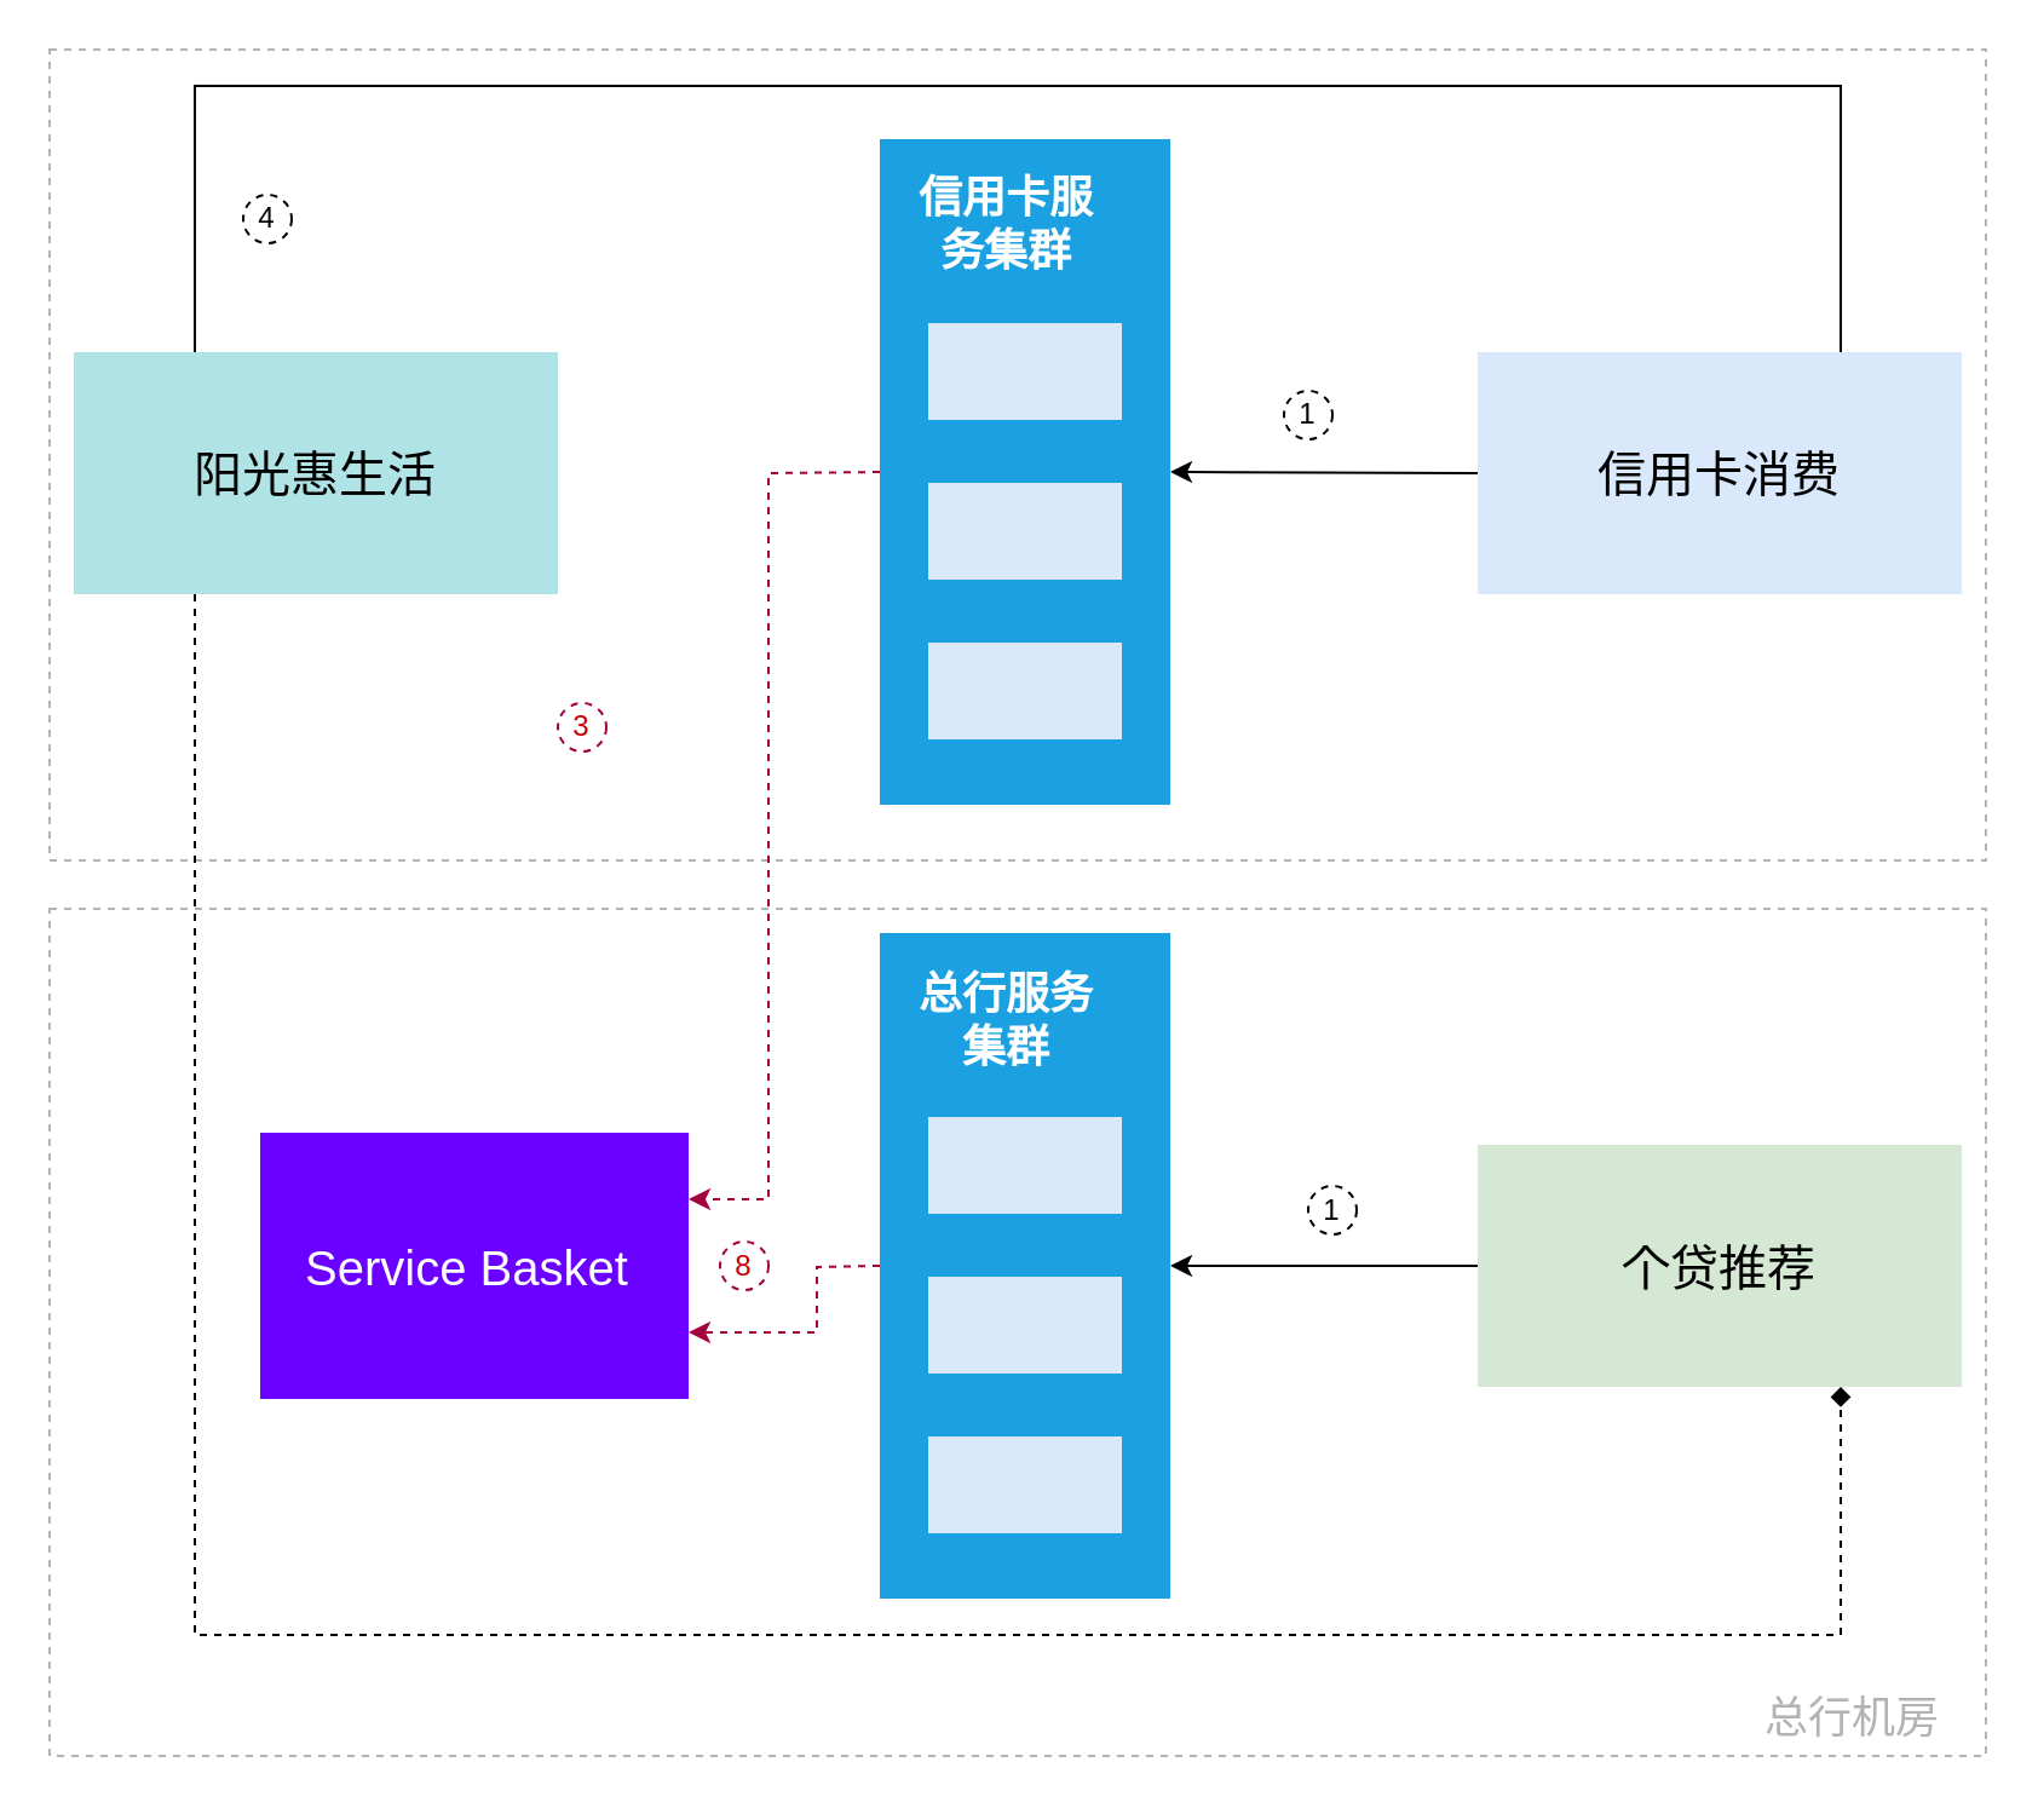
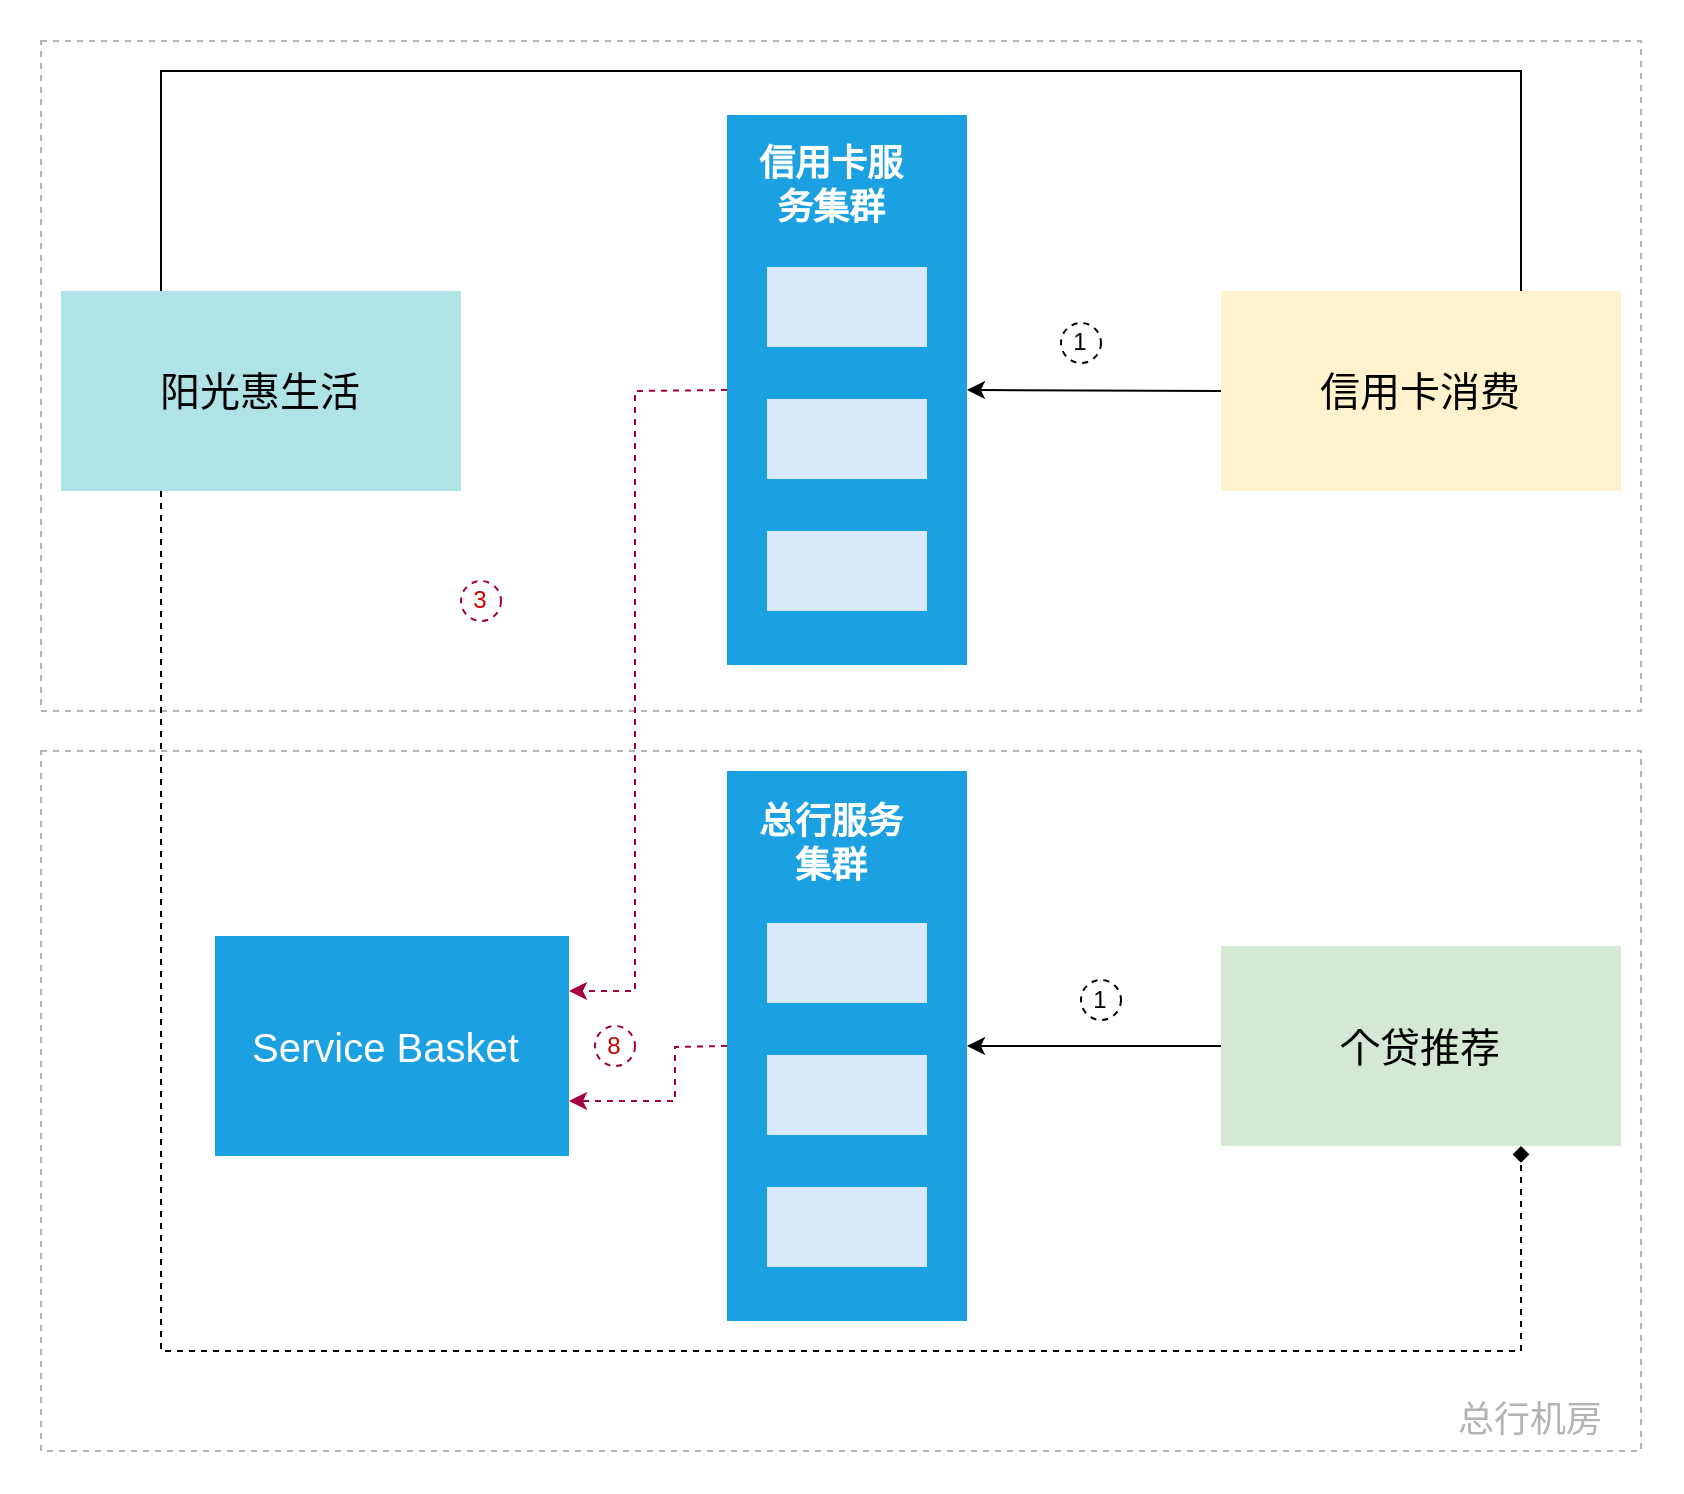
- <mxCell id="19" value="4" style="ellipse;whiteSpace=wrap;html=1;aspect=fixed;fillColor=none;dashed=1;" parent="1" vertex="1"><mxGeometry x="100" y="80" width="20" height="20" as="geometry" /></mxCell>
- <mxCell id="4" value="信用卡消费" style="rounded=0;whiteSpace=wrap;html=1;fillColor=#dae8fc;strokeColor=none;fontSize=20;" parent="1" vertex="1"><mxGeometry x="610" y="145" width="200" height="100" as="geometry" /></mxCell>
+ <mxCell id="4" value="信用卡消费" style="rounded=0;whiteSpace=wrap;html=1;fillColor=#fff2cc;strokeColor=none;fontSize=20;" parent="1" vertex="1"><mxGeometry x="610" y="145" width="200" height="100" as="geometry" /></mxCell>
- <mxCell id="26" value="&lt;font style=&quot;font-size: 20px;&quot;&gt;Service Basket&amp;nbsp;&lt;/font&gt;" style="rounded=0;whiteSpace=wrap;html=1;dashed=1;labelBorderColor=none;fontSize=20;strokeColor=none;fillColor=#6a00ff;fontColor=#ffffff;align=center;" parent="1" vertex="1"><mxGeometry x="107" y="467.5" width="177" height="110" as="geometry" /></mxCell>
+ <mxCell id="26" value="&lt;font style=&quot;font-size: 20px;&quot;&gt;Service Basket&amp;nbsp;&lt;/font&gt;" style="rounded=0;whiteSpace=wrap;html=1;dashed=1;labelBorderColor=none;fontSize=20;strokeColor=none;fillColor=#1ba1e2;fontColor=#ffffff;align=center;" parent="1" vertex="1"><mxGeometry x="107" y="467.5" width="177" height="110" as="geometry" /></mxCell>
